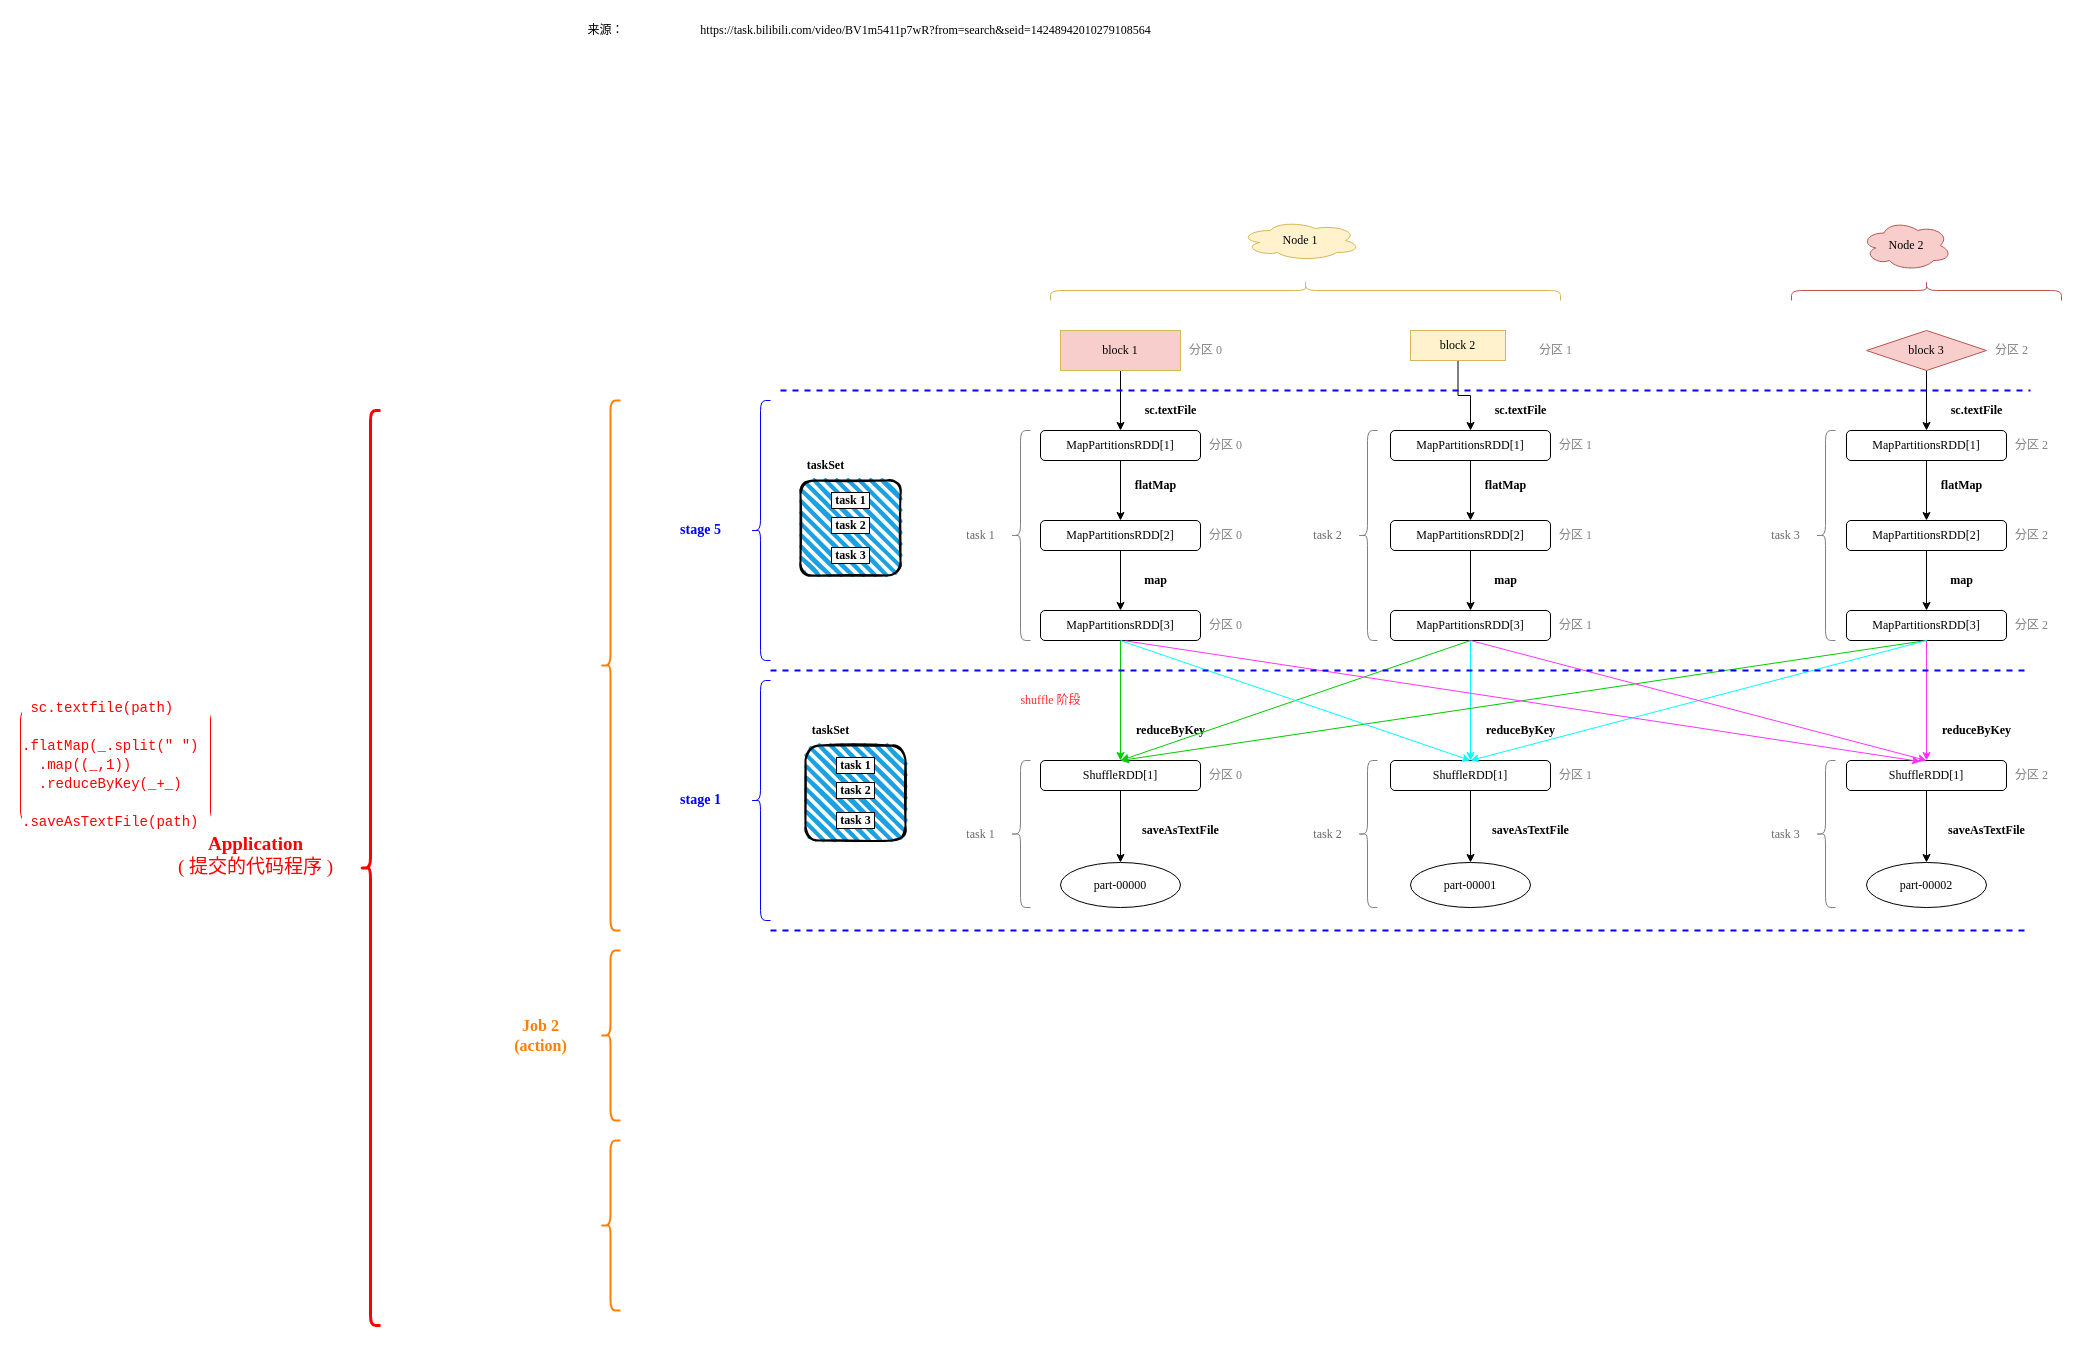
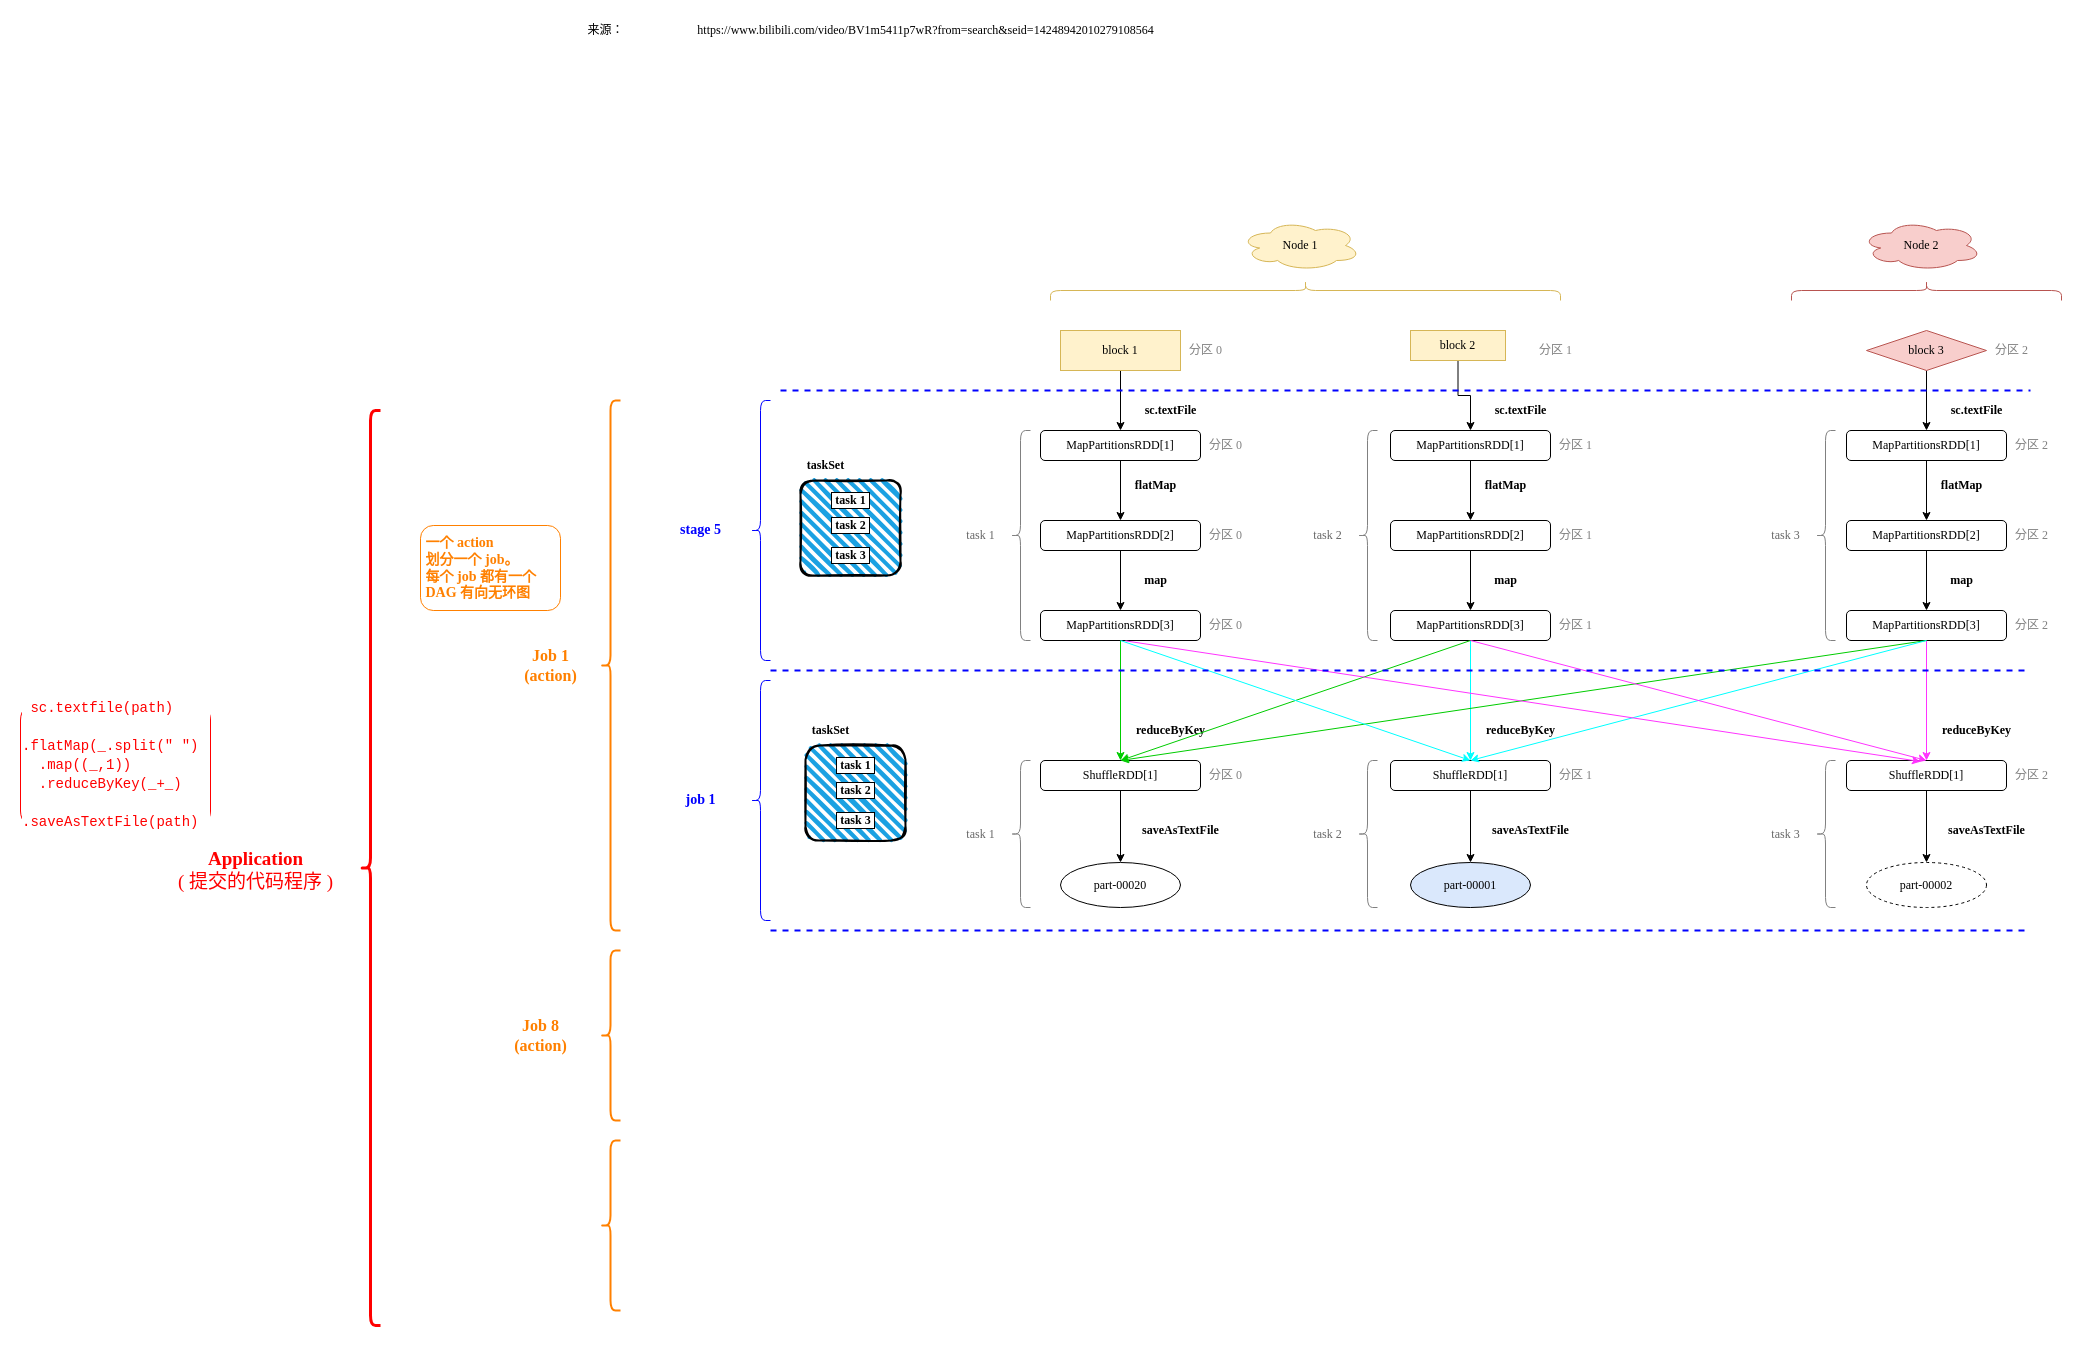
- <mxCell id="4" value="https://task.bilibili.com/video/BV1m5411p7wR?from=search&amp;amp;seid=14248942010279108564" style="text;html=1;align=center;verticalAlign=middle;resizable=0;points=[];autosize=1;fontFamily=Lucida Console;" vertex="1" parent="2"><mxGeometry x="45" width="600" height="20" as="geometry" /></mxCell>
+ <mxCell id="4" value="https://www.bilibili.com/video/BV1m5411p7wR?from=search&amp;amp;seid=14248942010279108564" style="text;html=1;align=center;verticalAlign=middle;resizable=0;points=[];autosize=1;fontFamily=Lucida Console;" vertex="1" parent="2"><mxGeometry x="45" width="600" height="20" as="geometry" /></mxCell>
- <mxCell id="83" value="Node 1" style="ellipse;shape=cloud;whiteSpace=wrap;html=1;strokeColor=#d6b656;fontFamily=Lucida Console;fillColor=#fff2cc;" vertex="1" parent="1"><mxGeometry x="1240" y="220" width="120" height="40" as="geometry" /></mxCell>
+ <mxCell id="83" value="Node 1" style="ellipse;shape=cloud;whiteSpace=wrap;html=1;strokeColor=#d6b656;fontFamily=Lucida Console;fillColor=#fff2cc;" vertex="1" parent="1"><mxGeometry x="1240" y="220" width="120" height="50" as="geometry" /></mxCell>
- <mxCell id="85" value="Node 2" style="ellipse;shape=cloud;whiteSpace=wrap;html=1;strokeColor=#b85450;fontFamily=Lucida Console;fillColor=#f8cecc;" vertex="1" parent="1"><mxGeometry x="1861" y="220" width="90" height="50" as="geometry" /></mxCell>
+ <mxCell id="85" value="Node 2" style="ellipse;shape=cloud;whiteSpace=wrap;html=1;strokeColor=#b85450;fontFamily=Lucida Console;fillColor=#f8cecc;" vertex="1" parent="1"><mxGeometry x="1861" y="220" width="120" height="50" as="geometry" /></mxCell>
- <mxCell id="13" value="block 1" style="rounded=0;whiteSpace=wrap;html=1;fontFamily=Lucida Console;fillColor=#f8cecc;strokeColor=#d6b656;" vertex="1" parent="1"><mxGeometry x="1060" y="330" width="120" height="40" as="geometry" /></mxCell>
+ <mxCell id="13" value="block 1" style="rounded=0;whiteSpace=wrap;html=1;fontFamily=Lucida Console;fillColor=#fff2cc;strokeColor=#d6b656;" vertex="1" parent="1"><mxGeometry x="1060" y="330" width="120" height="40" as="geometry" /></mxCell>
+ <mxCell id="117" value="&lt;b&gt;&lt;font style=&quot;font-size: 14px&quot;&gt;&amp;nbsp;一个 action &lt;br&gt;&amp;nbsp;划分一个 job。&lt;br&gt;&amp;nbsp;每个 job 都有一个 &lt;br&gt;&amp;nbsp;DAG 有向无环图&lt;br&gt;&lt;/font&gt;&lt;/b&gt;" style="rounded=1;whiteSpace=wrap;html=1;labelBackgroundColor=#ffffff;strokeColor=#FF8000;strokeWidth=1;fontFamily=Lucida Console;fontColor=#FF8000;align=left;" vertex="1" parent="1"><mxGeometry x="420" y="525" width="140" height="85" as="geometry" /></mxCell>
+ <mxCell id="114" value="&lt;b style=&quot;font-size: 16px&quot;&gt;Job 1&lt;br&gt;(action)&lt;/b&gt;" style="text;html=1;align=center;verticalAlign=middle;resizable=0;points=[];autosize=1;fontFamily=Lucida Console;fontColor=#FF8000;" vertex="1" parent="1"><mxGeometry x="500" y="645" width="100" height="40" as="geometry" /></mxCell>
- <mxCell id="112" value="&lt;font color=&quot;#ff3333&quot;&gt;shuffle 阶段&lt;/font&gt;" style="text;html=1;align=center;verticalAlign=middle;resizable=0;points=[];autosize=1;fontFamily=Lucida Console;fontColor=#666666;" vertex="1" parent="1"><mxGeometry x="1000" y="690" width="100" height="20" as="geometry" /></mxCell>
- <mxCell id="81" value="&lt;font style=&quot;font-size: 14px&quot; color=&quot;#0000ff&quot;&gt;&lt;b&gt;stage 1&lt;/b&gt;&lt;/font&gt;" style="text;html=1;align=center;verticalAlign=middle;resizable=0;points=[];autosize=1;fontFamily=Lucida Console;" vertex="1" parent="1"><mxGeometry x="660" y="790" width="80" height="20" as="geometry" /></mxCell>
+ <mxCell id="81" value="&lt;font style=&quot;font-size: 14px&quot; color=&quot;#0000ff&quot;&gt;&lt;b&gt;job 1&lt;/b&gt;&lt;/font&gt;" style="text;html=1;align=center;verticalAlign=middle;resizable=0;points=[];autosize=1;fontFamily=Lucida Console;" vertex="1" parent="1"><mxGeometry x="660" y="790" width="80" height="20" as="geometry" /></mxCell>
- <mxCell id="119" value="&lt;font style=&quot;font-size: 19px;&quot;&gt;&lt;b style=&quot;font-size: 19px;&quot;&gt;Application&lt;/b&gt;&lt;br style=&quot;font-size: 19px;&quot;&gt;( 提交的代码程序 )&lt;br style=&quot;font-size: 19px;&quot;&gt;&lt;/font&gt;" style="text;html=1;align=center;verticalAlign=middle;resizable=0;points=[];autosize=1;fontFamily=Lucida Console;fontColor=#FF0000;fontSize=19;" vertex="1" parent="1"><mxGeometry x="160" y="830" width="190" height="50" as="geometry" /></mxCell>
+ <mxCell id="119" value="&lt;font style=&quot;font-size: 19px;&quot;&gt;&lt;b style=&quot;font-size: 19px;&quot;&gt;Application&lt;/b&gt;&lt;br style=&quot;font-size: 19px;&quot;&gt;( 提交的代码程序 )&lt;br style=&quot;font-size: 19px;&quot;&gt;&lt;/font&gt;" style="text;html=1;align=center;verticalAlign=middle;resizable=0;points=[];autosize=1;fontFamily=Lucida Console;fontColor=#FF0000;fontSize=19;" vertex="1" parent="1"><mxGeometry x="160" y="845" width="190" height="50" as="geometry" /></mxCell>
- <mxCell id="46" value="part-00001" style="ellipse;whiteSpace=wrap;html=1;fontFamily=Lucida Console;" vertex="1" parent="1"><mxGeometry x="1410" y="862" width="120" height="45" as="geometry" /></mxCell>
+ <mxCell id="46" value="part-00001" style="ellipse;whiteSpace=wrap;html=1;fontFamily=Lucida Console;fillColor=#dae8fc;" vertex="1" parent="1"><mxGeometry x="1410" y="862" width="120" height="45" as="geometry" /></mxCell>
- <mxCell id="67" value="part-00002" style="ellipse;whiteSpace=wrap;html=1;fontFamily=Lucida Console;" vertex="1" parent="1"><mxGeometry x="1866" y="862" width="120" height="45" as="geometry" /></mxCell>
+ <mxCell id="67" value="part-00002" style="ellipse;whiteSpace=wrap;html=1;fontFamily=Lucida Console;dashed=1;" vertex="1" parent="1"><mxGeometry x="1866" y="862" width="120" height="45" as="geometry" /></mxCell>
- <mxCell id="25" value="part-00000" style="ellipse;whiteSpace=wrap;html=1;fontFamily=Lucida Console;" vertex="1" parent="1"><mxGeometry x="1060" y="862" width="120" height="45" as="geometry" /></mxCell>
+ <mxCell id="25" value="part-00020" style="ellipse;whiteSpace=wrap;html=1;fontFamily=Lucida Console;" vertex="1" parent="1"><mxGeometry x="1060" y="862" width="120" height="45" as="geometry" /></mxCell>
- <mxCell id="115" value="&lt;b style=&quot;font-size: 16px&quot;&gt;Job 2&lt;br&gt;(action)&lt;/b&gt;" style="text;html=1;align=center;verticalAlign=middle;resizable=0;points=[];autosize=1;fontFamily=Lucida Console;fontColor=#FF8000;" vertex="1" parent="1"><mxGeometry x="490" y="1015" width="100" height="40" as="geometry" /></mxCell>
+ <mxCell id="115" value="&lt;b style=&quot;font-size: 16px&quot;&gt;Job 8&lt;br&gt;(action)&lt;/b&gt;" style="text;html=1;align=center;verticalAlign=middle;resizable=0;points=[];autosize=1;fontFamily=Lucida Console;fontColor=#FF8000;" vertex="1" parent="1"><mxGeometry x="490" y="1015" width="100" height="40" as="geometry" /></mxCell>
